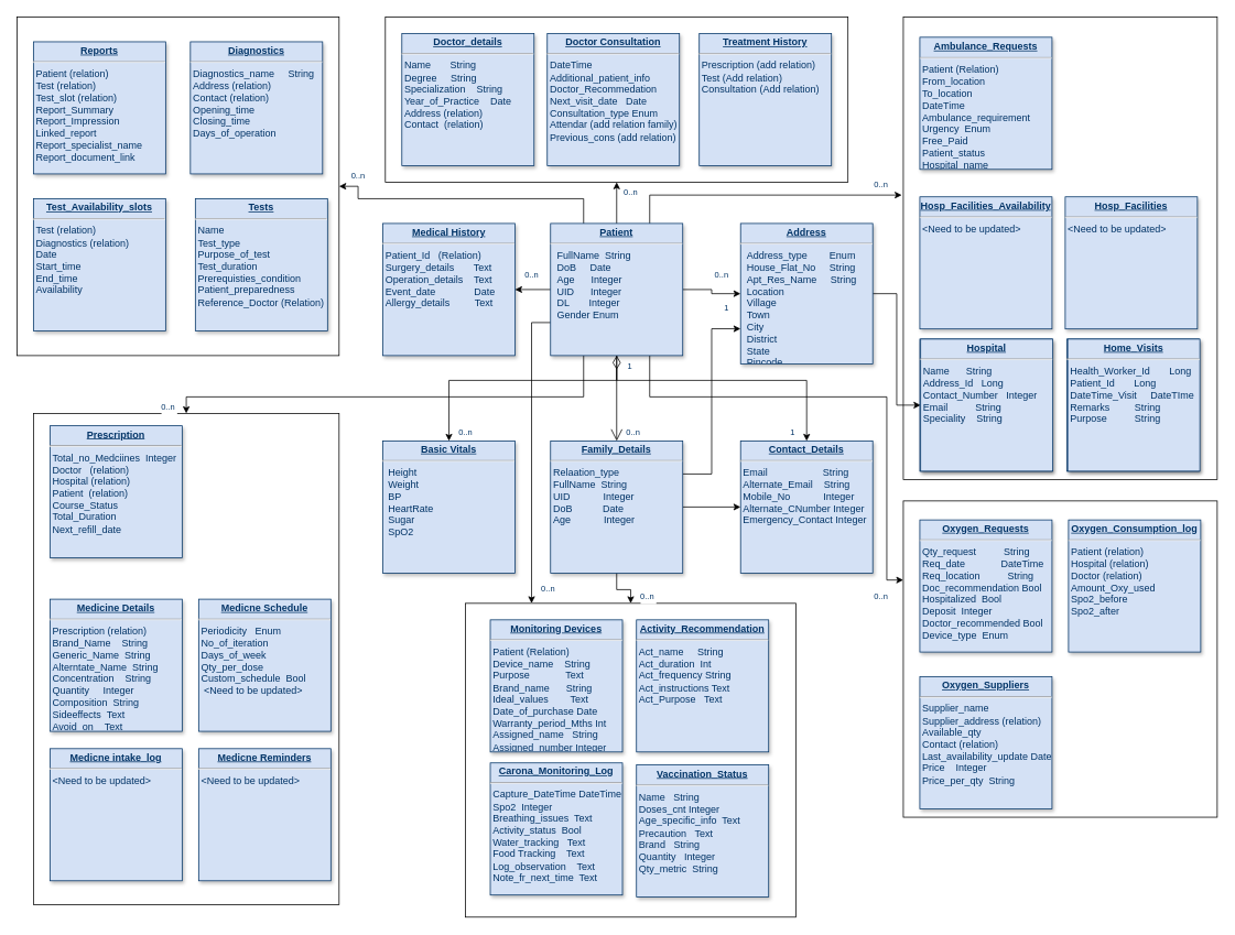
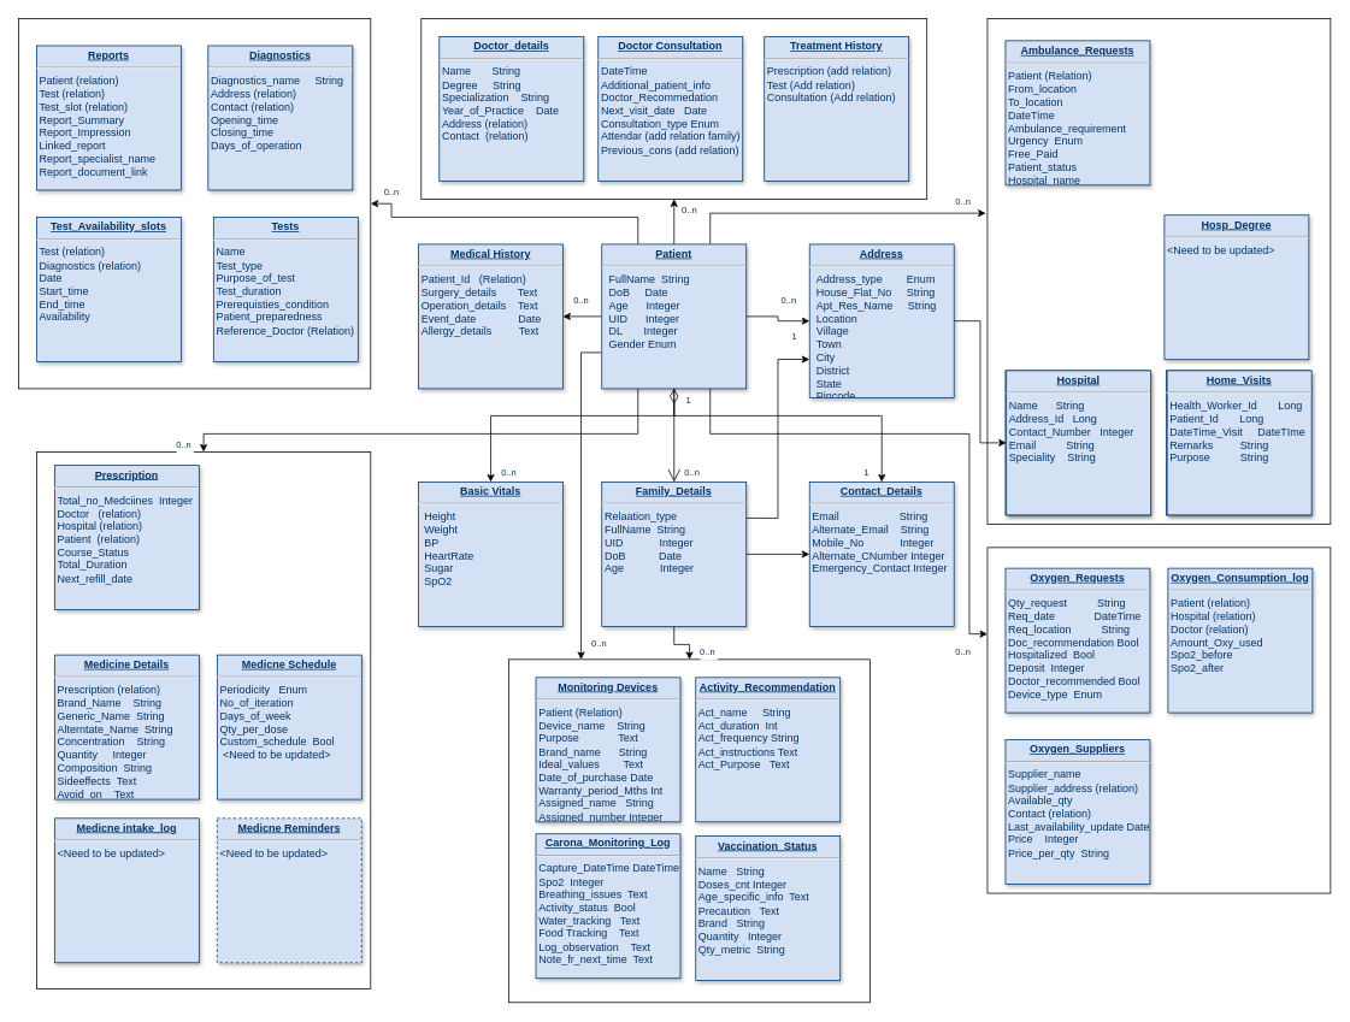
- <mxCell id="76" value="&lt;p style=&quot;margin: 0px ; margin-top: 4px ; text-align: center ; text-decoration: underline&quot;&gt;&lt;b&gt;Hosp_Facilities&lt;/b&gt;&lt;/p&gt;&lt;hr&gt;&amp;nbsp;&amp;lt;Need to be updated&amp;gt;" style="verticalAlign=top;align=left;overflow=fill;fontSize=12;fontFamily=Helvetica;html=1;strokeColor=#003366;shadow=1;fillColor=#D4E1F5;fontColor=#003366" parent="75" vertex="1"><mxGeometry x="176" y="193.25" width="160" height="160" as="geometry" /></mxCell>
+ <mxCell id="76" value="&lt;p style=&quot;margin: 0px ; margin-top: 4px ; text-align: center ; text-decoration: underline&quot;&gt;&lt;b&gt;Hosp_Degree&lt;/b&gt;&lt;/p&gt;&lt;hr&gt;&amp;nbsp;&amp;lt;Need to be updated&amp;gt;" style="verticalAlign=top;align=left;overflow=fill;fontSize=12;fontFamily=Helvetica;html=1;strokeColor=#003366;shadow=1;fillColor=#D4E1F5;fontColor=#003366" parent="75" vertex="1"><mxGeometry x="176" y="193.25" width="160" height="160" as="geometry" /></mxCell>
- <mxCell id="77" value="&lt;p style=&quot;margin: 0px ; margin-top: 4px ; text-align: center ; text-decoration: underline&quot;&gt;&lt;b&gt;Hosp_Facilities_Availability&lt;/b&gt;&lt;/p&gt;&lt;hr&gt;&amp;nbsp;&amp;lt;Need to be updated&amp;gt;" style="verticalAlign=top;align=left;overflow=fill;fontSize=12;fontFamily=Helvetica;html=1;strokeColor=#003366;shadow=1;fillColor=#D4E1F5;fontColor=#003366" parent="75" vertex="1"><mxGeometry y="193.25" width="160" height="160" as="geometry" /></mxCell>
- <mxCell id="40" value="&lt;p style=&quot;margin: 0px ; margin-top: 4px ; text-align: center ; text-decoration: underline&quot;&gt;&lt;b&gt;Medicne Reminders&lt;/b&gt;&lt;/p&gt;&lt;hr&gt;&amp;nbsp;&amp;lt;Need to be updated&amp;gt;" style="verticalAlign=top;align=left;overflow=fill;fontSize=12;fontFamily=Helvetica;html=1;strokeColor=#003366;shadow=1;fillColor=#D4E1F5;fontColor=#003366" parent="35" vertex="1"><mxGeometry x="180" y="391" width="160" height="160" as="geometry" /></mxCell>
+ <mxCell id="40" value="&lt;p style=&quot;margin: 0px ; margin-top: 4px ; text-align: center ; text-decoration: underline&quot;&gt;&lt;b&gt;Medicne Reminders&lt;/b&gt;&lt;/p&gt;&lt;hr&gt;&amp;nbsp;&amp;lt;Need to be updated&amp;gt;" style="verticalAlign=top;align=left;overflow=fill;fontSize=12;fontFamily=Helvetica;html=1;strokeColor=#003366;shadow=1;fillColor=#D4E1F5;fontColor=#003366;dashed=1;" parent="35" vertex="1"><mxGeometry x="180" y="391" width="160" height="160" as="geometry" /></mxCell>
